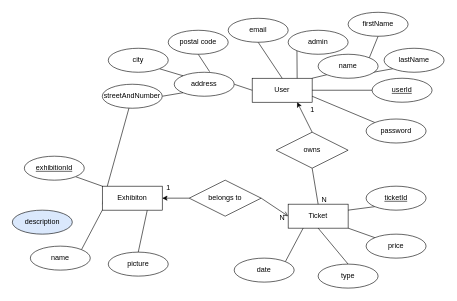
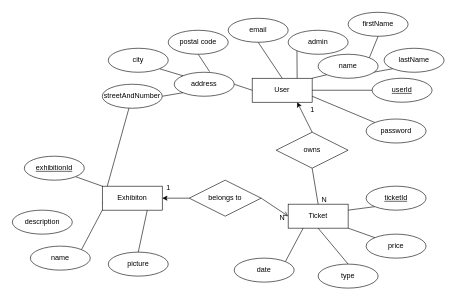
- <mxCell id="31" value="description" style="ellipse;whiteSpace=wrap;html=1;align=center;fillColor=#dae8fc;" vertex="1" parent="1"><mxGeometry x="20" y="350" width="100" height="40" as="geometry" /></mxCell>
+ <mxCell id="31" value="description" style="ellipse;whiteSpace=wrap;html=1;align=center;" vertex="1" parent="1"><mxGeometry x="20" y="350" width="100" height="40" as="geometry" /></mxCell>
